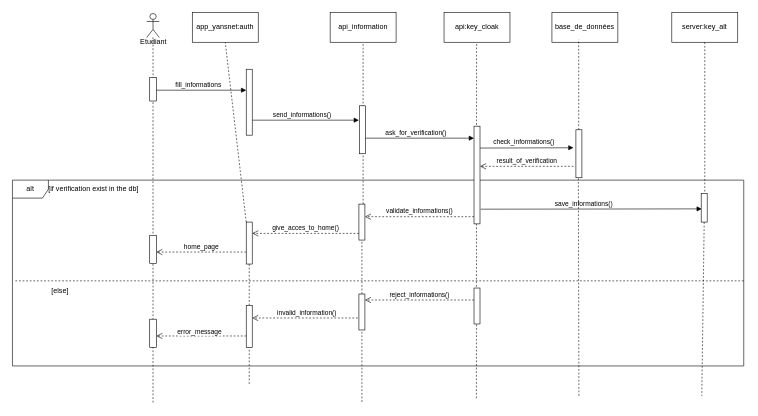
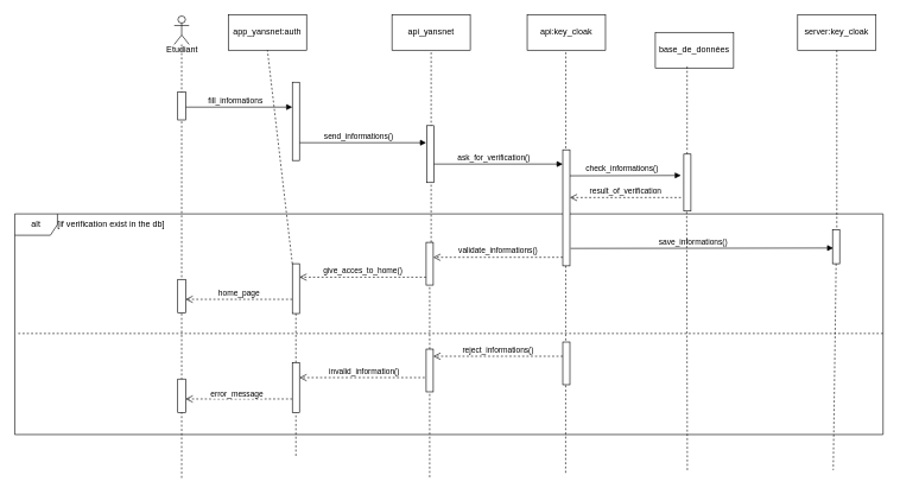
- <mxCell id="3" value="api_information" style="html=1;whiteSpace=wrap;" vertex="1" parent="1"><mxGeometry x="550" y="20" width="110" height="50" as="geometry" /></mxCell>
+ <mxCell id="3" value="api_yansnet" style="html=1;whiteSpace=wrap;" vertex="1" parent="1"><mxGeometry x="550" y="20" width="110" height="50" as="geometry" /></mxCell>
- <mxCell id="5" value="base_de_données" style="html=1;whiteSpace=wrap;" vertex="1" parent="1"><mxGeometry x="920" y="20" width="110" height="50" as="geometry" /></mxCell>
+ <mxCell id="5" value="base_de_données" style="html=1;whiteSpace=wrap;" vertex="1" parent="1"><mxGeometry x="920" y="45" width="110" height="50" as="geometry" /></mxCell>
- <mxCell id="13" value="server:key_alt" style="html=1;whiteSpace=wrap;" vertex="1" parent="1"><mxGeometry x="1120" y="20" width="110" height="50" as="geometry" /></mxCell>
+ <mxCell id="13" value="server:key_cloak" style="html=1;whiteSpace=wrap;" vertex="1" parent="1"><mxGeometry x="1120" y="20" width="110" height="50" as="geometry" /></mxCell>
- <mxCell id="19" value="&lt;font style=&quot;font-size: 12px;&quot;&gt;[else]&lt;/font&gt;" style="text;html=1;align=center;verticalAlign=middle;resizable=0;points=[];autosize=1;strokeColor=none;fillColor=none;" vertex="1" parent="1"><mxGeometry x="74" y="470" width="50" height="30" as="geometry" /></mxCell>
